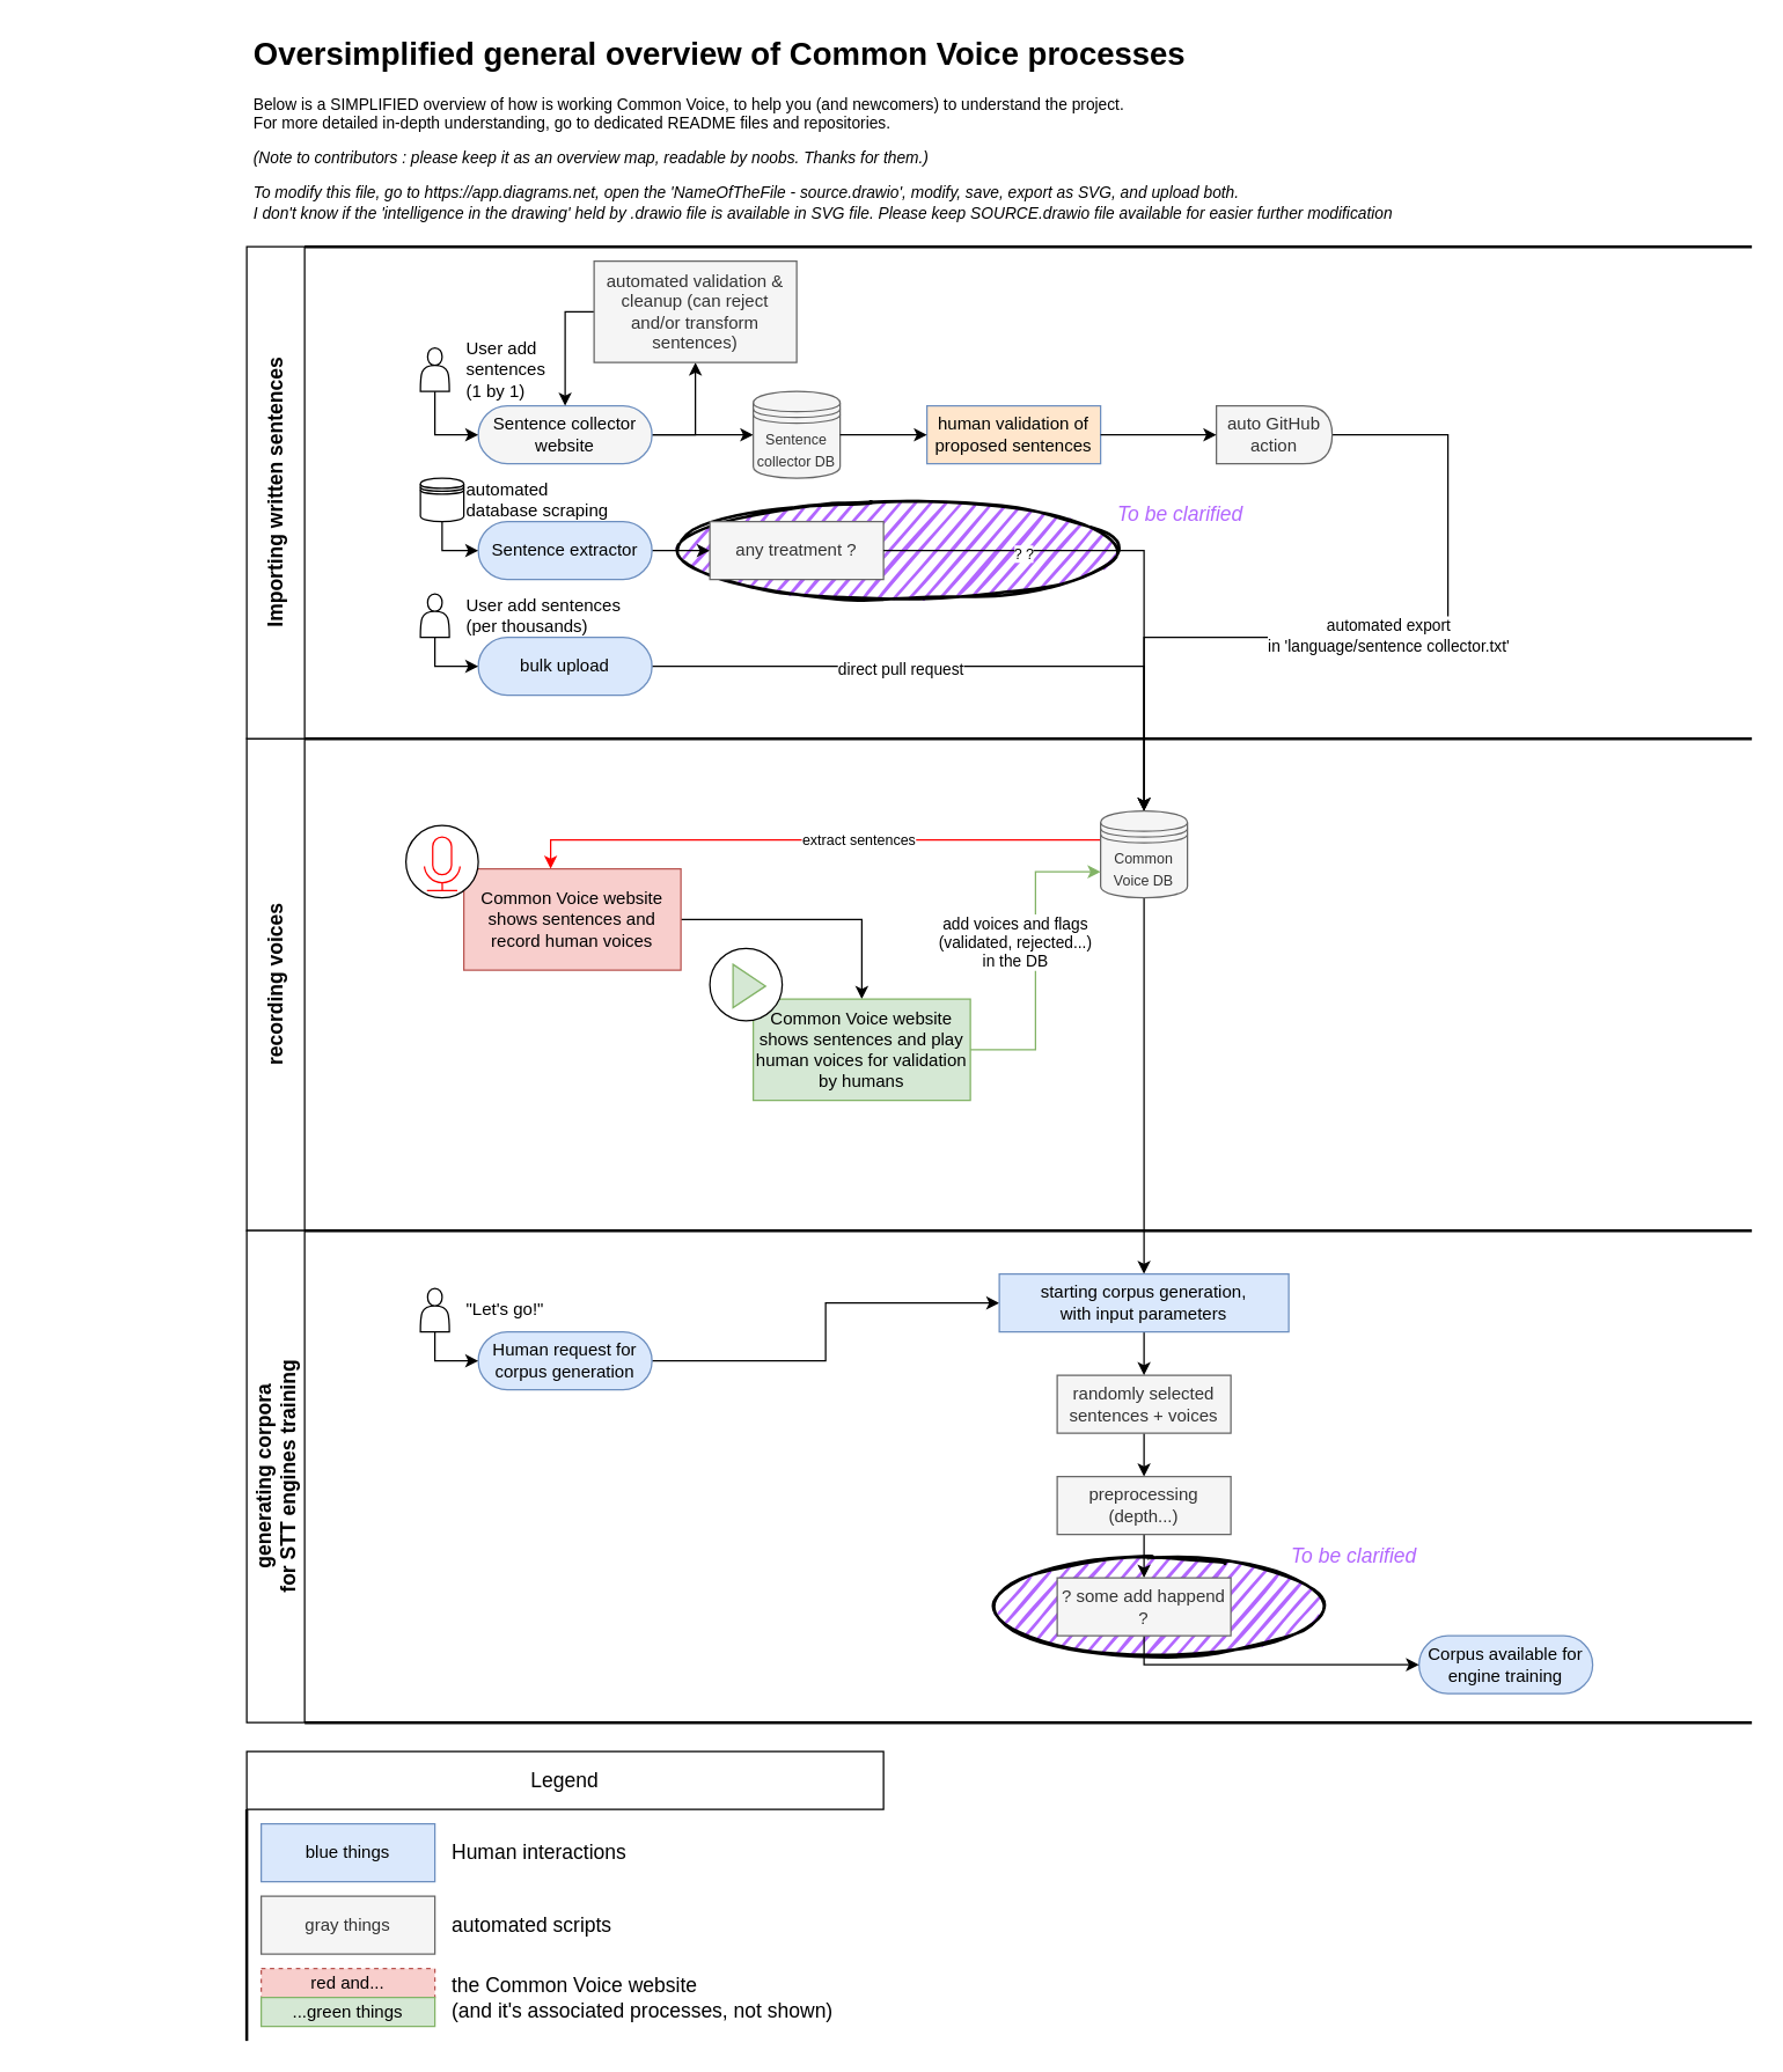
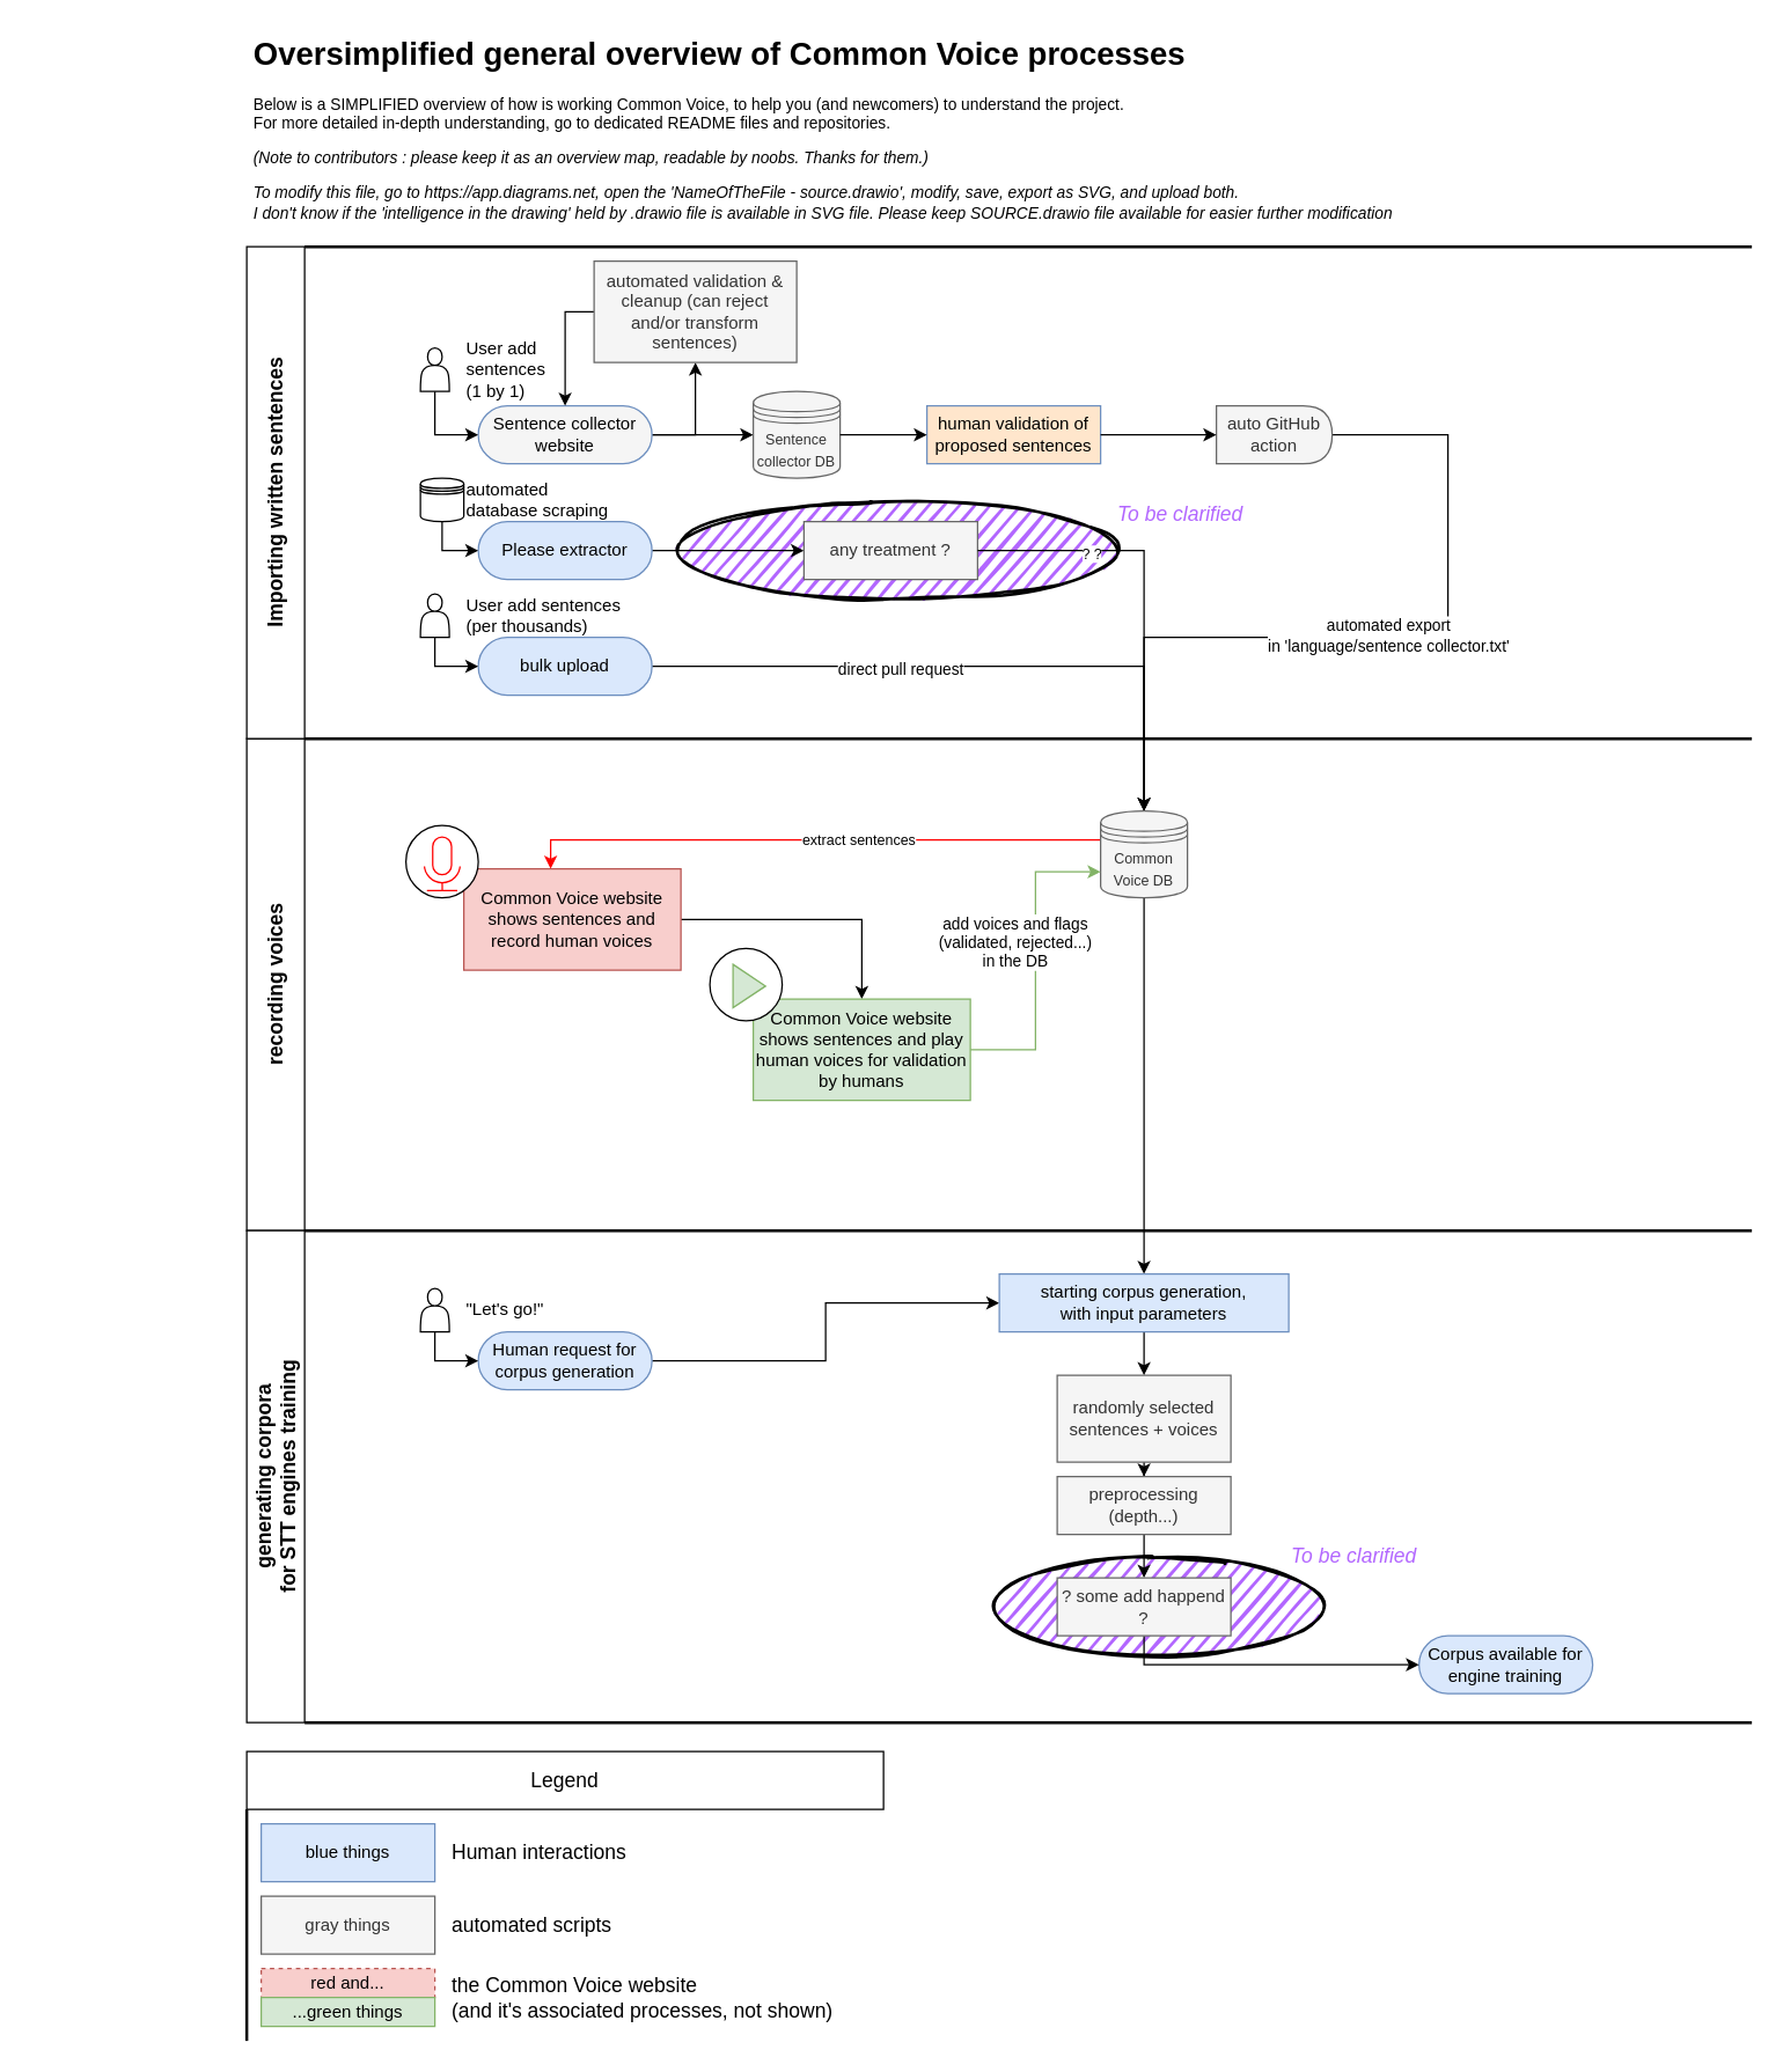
- <mxCell id="8" value="Sentence extractor" style="rounded=1;whiteSpace=wrap;html=1;fillColor=#dae8fc;arcSize=50;strokeColor=#6c8ebf;" vertex="1" parent="1"><mxGeometry x="330" y="360" width="120" height="40" as="geometry" /></mxCell>
+ <mxCell id="8" value="Please extractor" style="rounded=1;whiteSpace=wrap;html=1;fillColor=#dae8fc;arcSize=50;strokeColor=#6c8ebf;" vertex="1" parent="1"><mxGeometry x="330" y="360" width="120" height="40" as="geometry" /></mxCell>
- <mxCell id="12" value="any treatment ?" style="rounded=0;whiteSpace=wrap;html=1;fillColor=#f5f5f5;fontColor=#333333;strokeColor=#666666;" vertex="1" parent="1"><mxGeometry x="490" y="360" width="120" height="40" as="geometry" /></mxCell>
+ <mxCell id="12" value="any treatment ?" style="rounded=0;whiteSpace=wrap;html=1;fillColor=#f5f5f5;fontColor=#333333;strokeColor=#666666;" vertex="1" parent="1"><mxGeometry x="555" y="360" width="120" height="40" as="geometry" /></mxCell>
- <mxCell id="67" value="randomly selected sentences + voices" style="rounded=0;whiteSpace=wrap;html=1;fillColor=#f5f5f5;fontColor=#333333;strokeColor=#666666;" vertex="1" parent="1"><mxGeometry x="730" y="950" width="120" height="40" as="geometry" /></mxCell>
+ <mxCell id="67" value="randomly selected sentences + voices" style="rounded=0;whiteSpace=wrap;html=1;fillColor=#f5f5f5;fontColor=#333333;strokeColor=#666666;" vertex="1" parent="1"><mxGeometry x="730" y="950" width="120" height="60" as="geometry" /></mxCell>
